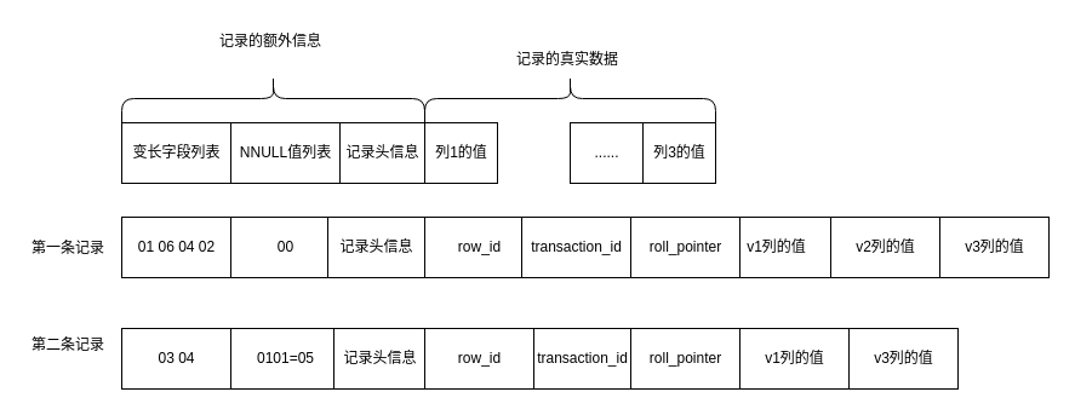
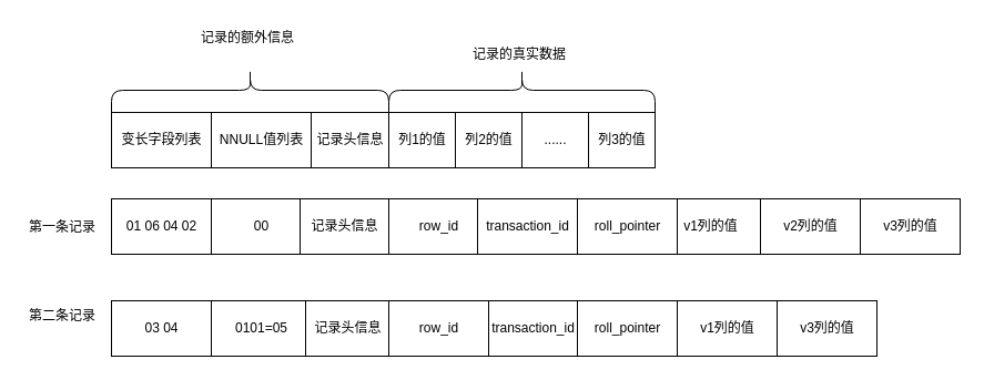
+ <mxCell id="6" value="&lt;font style=&quot;vertical-align: inherit&quot;&gt;&lt;font style=&quot;vertical-align: inherit&quot;&gt;&lt;font style=&quot;vertical-align: inherit&quot;&gt;&lt;font style=&quot;vertical-align: inherit&quot;&gt;列2的值&lt;/font&gt;&lt;/font&gt;&lt;/font&gt;&lt;/font&gt;" style="html=1;" vertex="1" parent="1"><mxGeometry x="410" y="101" width="60" height="50" as="geometry" /></mxCell>
